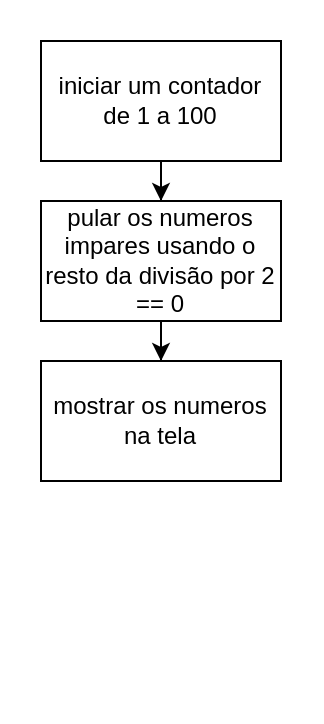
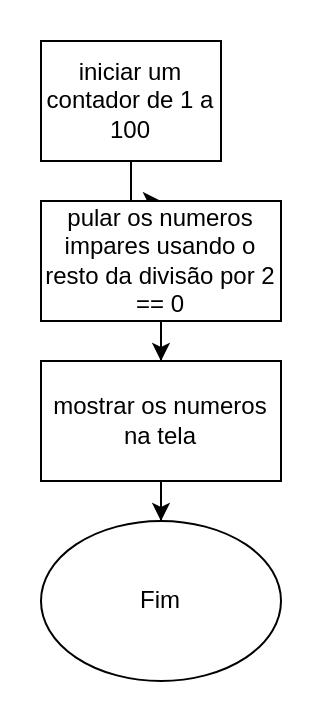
- <mxCell id="3" value="iniciar um contador de 1 a 100" style="rounded=0;whiteSpace=wrap;html=1;" vertex="1" parent="1"><mxGeometry x="20" y="20" width="120" height="60" as="geometry" /></mxCell>
+ <mxCell id="3" value="iniciar um contador de 1 a 100" style="rounded=0;whiteSpace=wrap;html=1;" vertex="1" parent="1"><mxGeometry x="20" y="20" width="90" height="60" as="geometry" /></mxCell>
+ <mxCell id="6" style="edgeStyle=orthogonalEdgeStyle;rounded=0;orthogonalLoop=1;jettySize=auto;html=1;exitX=0.5;exitY=1;exitDx=0;exitDy=0;" edge="1" parent="1" source="7" target="8"><mxGeometry relative="1" as="geometry" /></mxCell>
+ <mxCell id="8" value="Fim" style="ellipse;whiteSpace=wrap;html=1;" vertex="1" parent="1"><mxGeometry x="20" y="260" width="120" height="80" as="geometry" /></mxCell>
